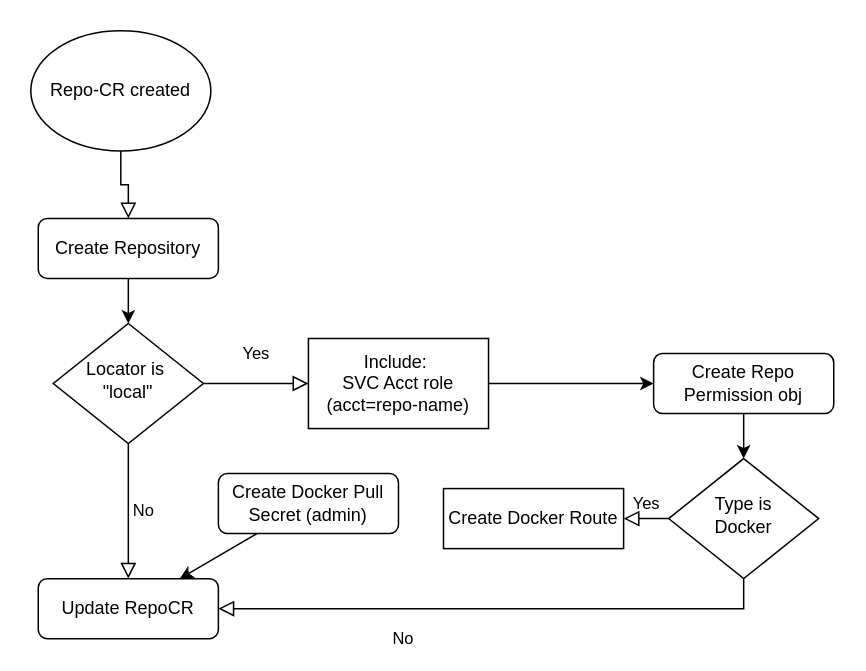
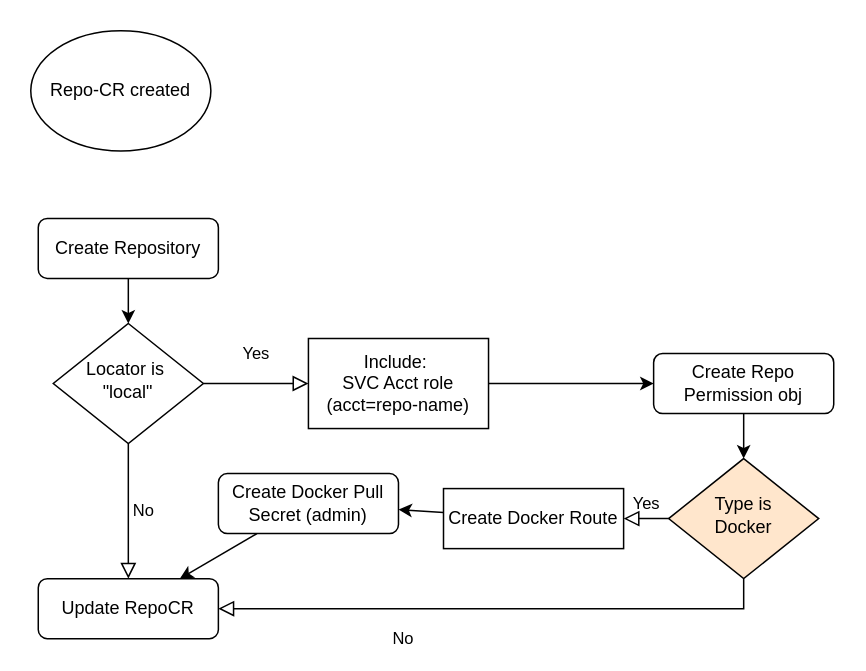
- <mxCell id="2" value="" style="rounded=0;html=1;jettySize=auto;orthogonalLoop=1;fontSize=11;endArrow=block;endFill=0;endSize=8;strokeWidth=1;shadow=0;labelBackgroundColor=none;edgeStyle=orthogonalEdgeStyle;" parent="1" source="20" target="10" edge="1"><mxGeometry relative="1" as="geometry"><mxPoint x="85" y="105" as="sourcePoint" /></mxGeometry></mxCell>
+ <mxCell id="18" value="" style="endArrow=classic;html=1;" edge="1" parent="1" source="16" target="17"><mxGeometry width="50" height="50" relative="1" as="geometry"><mxPoint x="255" y="575" as="sourcePoint" /><mxPoint x="305" y="525" as="targetPoint" /></mxGeometry></mxCell>
- <mxCell id="8" value="Type is&lt;br&gt;Docker" style="rhombus;whiteSpace=wrap;html=1;shadow=0;fontFamily=Helvetica;fontSize=12;align=center;strokeWidth=1;spacing=6;spacingTop=-4;" parent="1" vertex="1"><mxGeometry x="445" y="305" width="100" height="80" as="geometry" /></mxCell>
+ <mxCell id="8" value="Type is&lt;br&gt;Docker" style="rhombus;whiteSpace=wrap;html=1;shadow=0;fontFamily=Helvetica;fontSize=12;align=center;strokeWidth=1;spacing=6;spacingTop=-4;fillColor=#ffe6cc;" parent="1" vertex="1"><mxGeometry x="445" y="305" width="100" height="80" as="geometry" /></mxCell>
